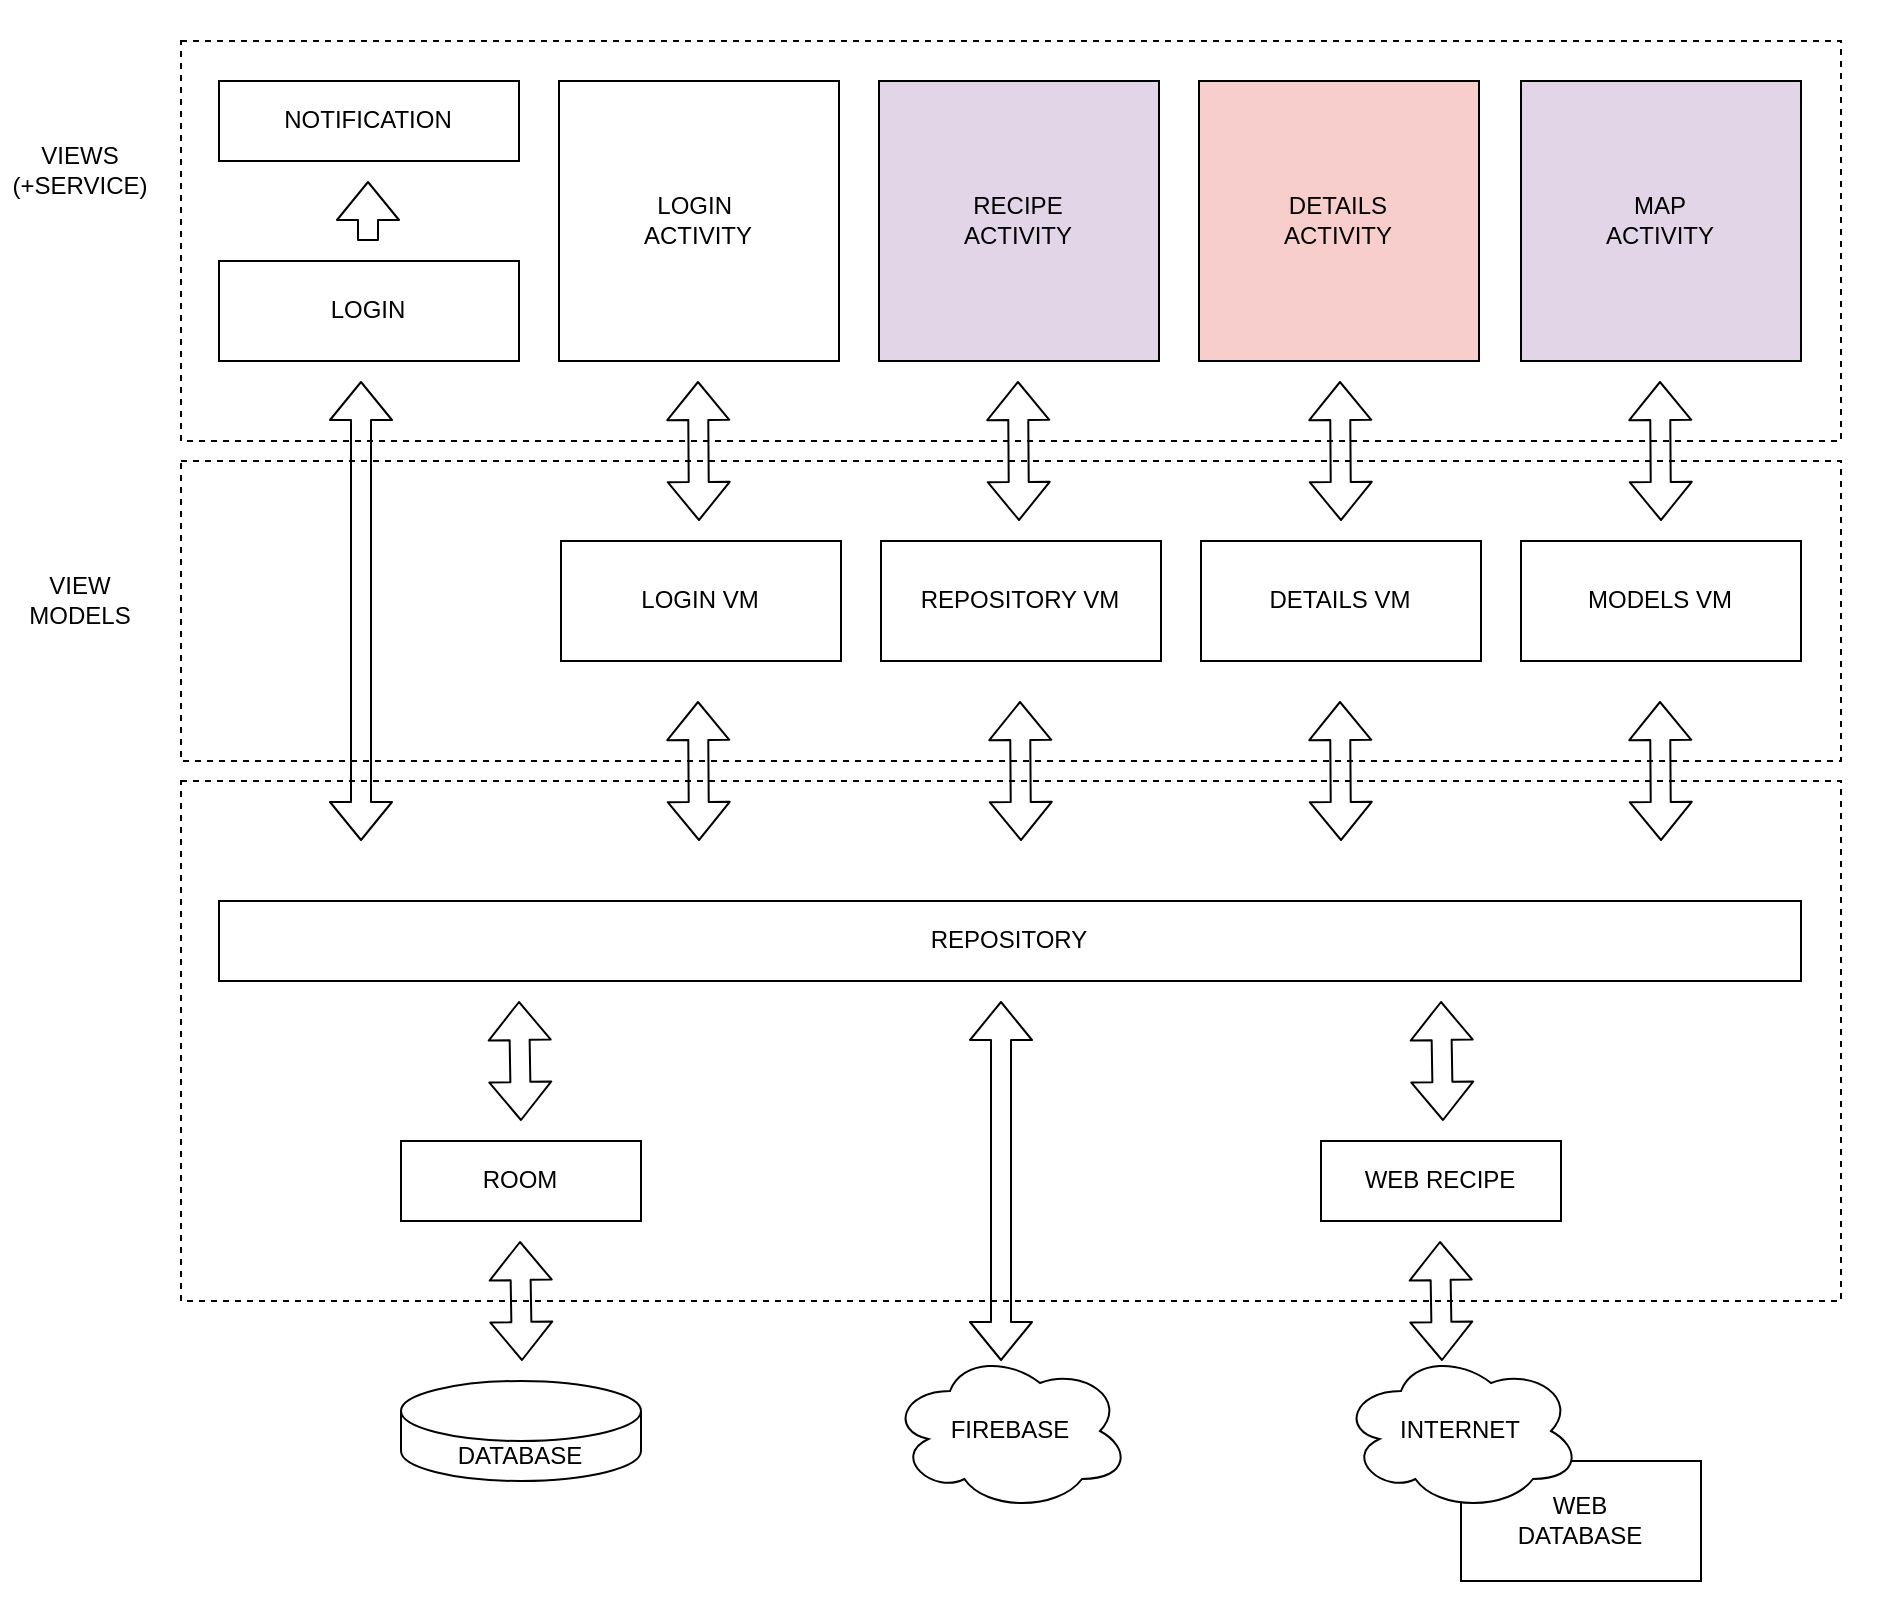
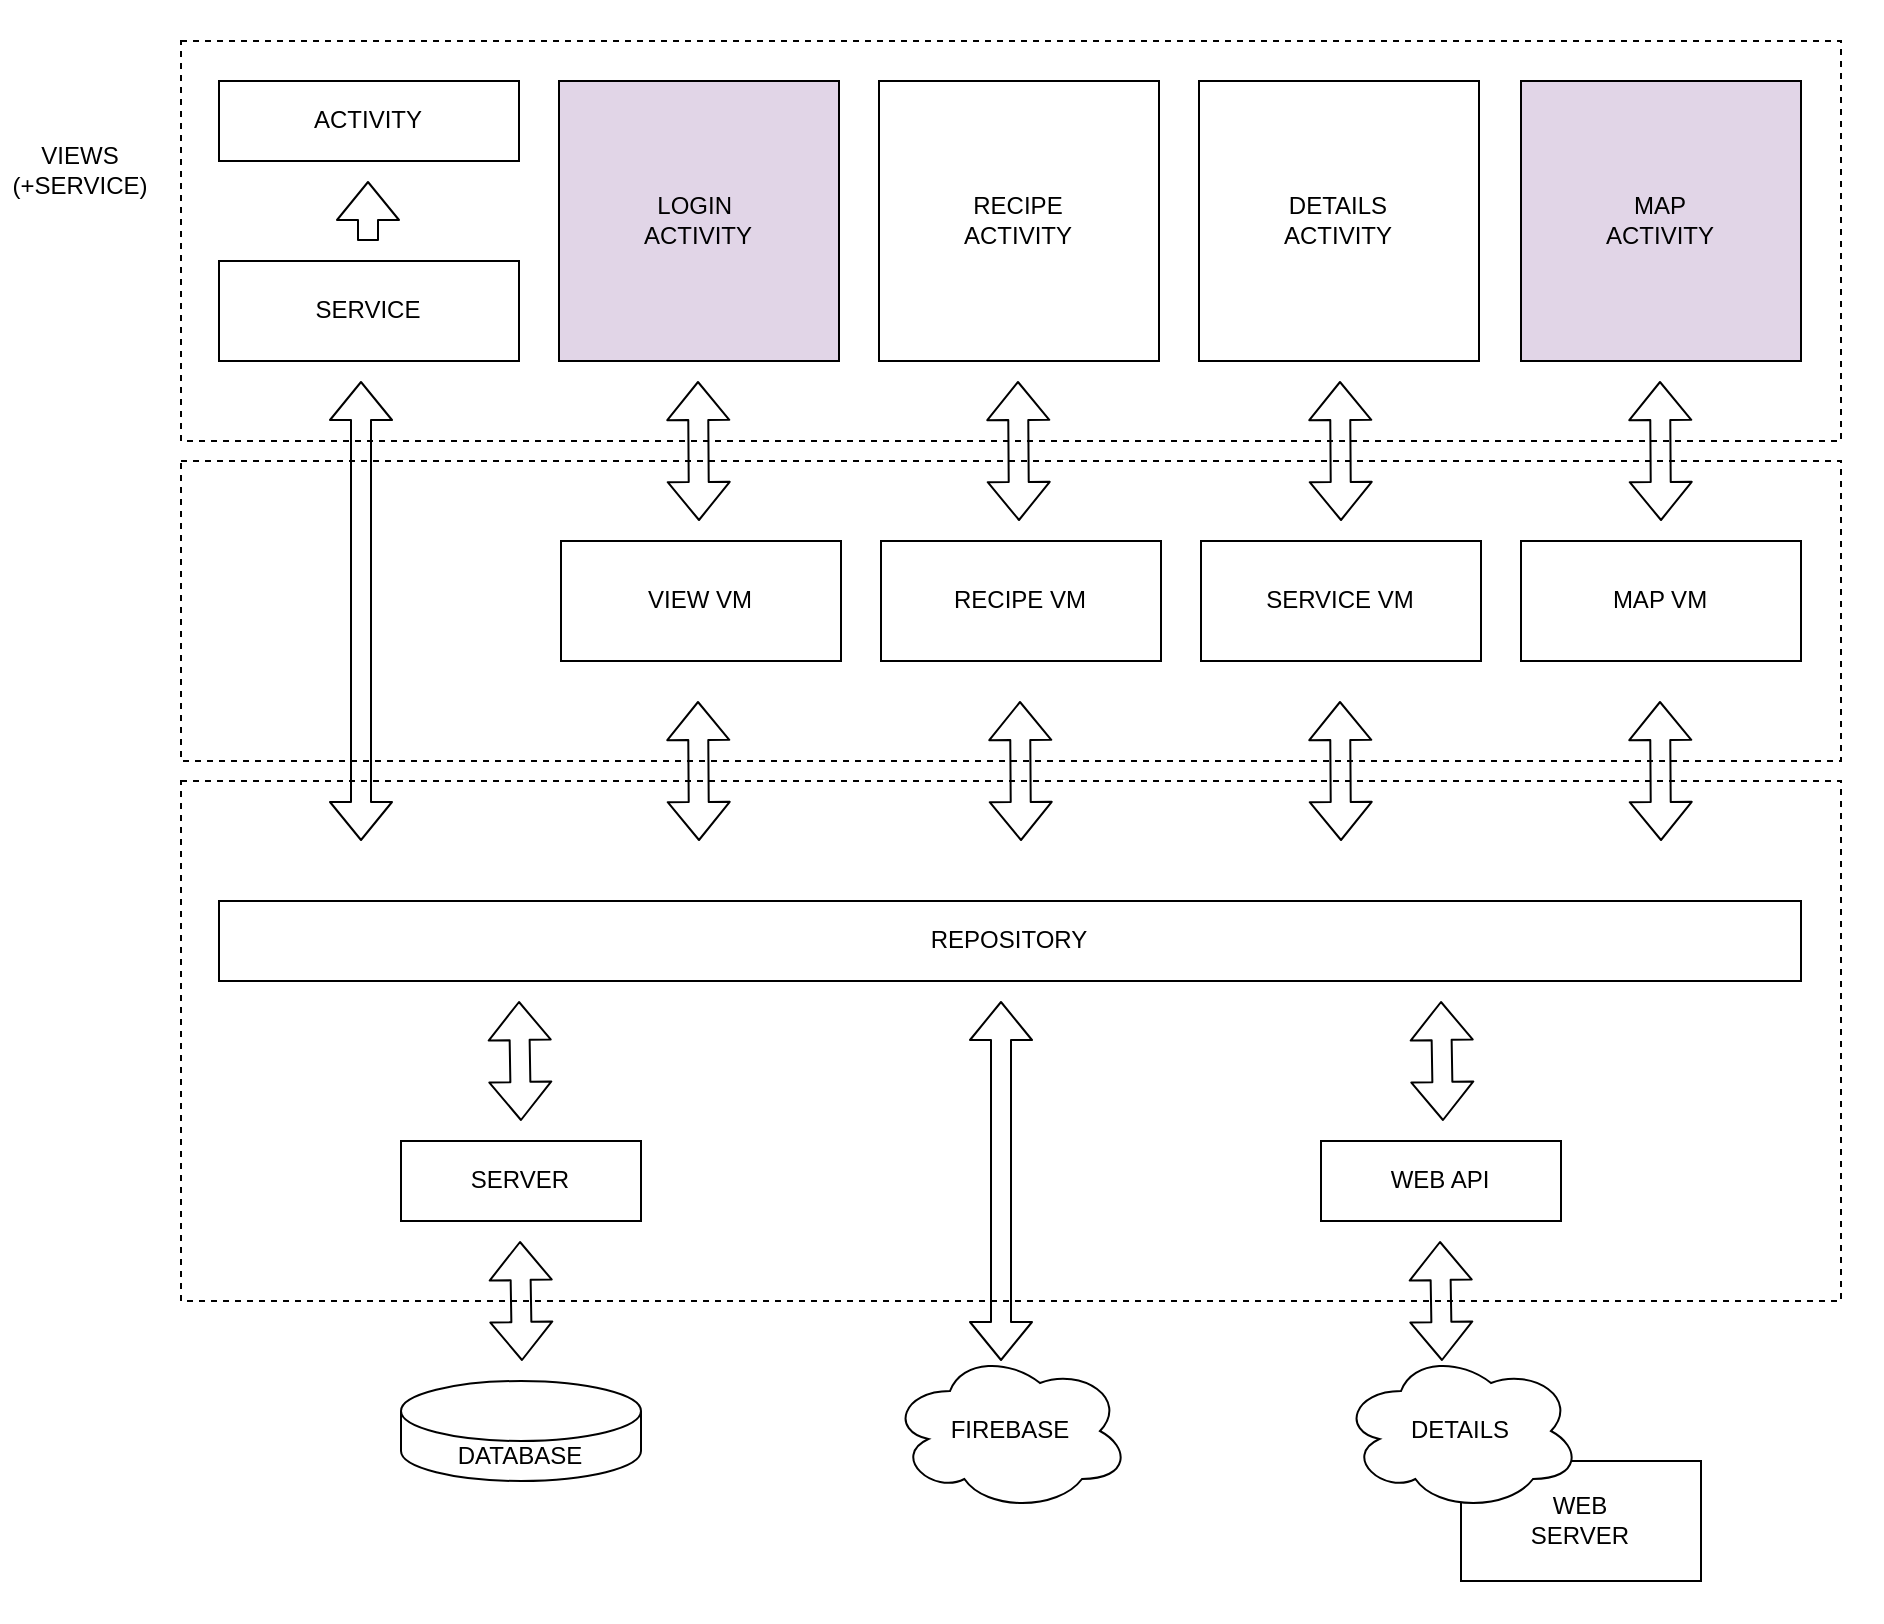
- <mxCell id="3" value="NOTIFICATION" style="rounded=0;whiteSpace=wrap;html=1;" vertex="1" parent="1"><mxGeometry x="109" y="40" width="150" height="40" as="geometry" /></mxCell>
+ <mxCell id="3" value="ACTIVITY" style="rounded=0;whiteSpace=wrap;html=1;" vertex="1" parent="1"><mxGeometry x="109" y="40" width="150" height="40" as="geometry" /></mxCell>
- <mxCell id="6" value="LOGIN&amp;nbsp;&lt;br&gt;ACTIVITY" style="whiteSpace=wrap;html=1;aspect=fixed;" vertex="1" parent="1"><mxGeometry x="279" y="40" width="140" height="140" as="geometry" /></mxCell>
+ <mxCell id="6" value="LOGIN&amp;nbsp;&lt;br&gt;ACTIVITY" style="whiteSpace=wrap;html=1;aspect=fixed;fillColor=#e1d5e7;" vertex="1" parent="1"><mxGeometry x="279" y="40" width="140" height="140" as="geometry" /></mxCell>
- <mxCell id="7" value="RECIPE&lt;br&gt;ACTIVITY" style="whiteSpace=wrap;html=1;aspect=fixed;fillColor=#e1d5e7;" vertex="1" parent="1"><mxGeometry x="439" y="40" width="140" height="140" as="geometry" /></mxCell>
+ <mxCell id="7" value="RECIPE&lt;br&gt;ACTIVITY" style="whiteSpace=wrap;html=1;aspect=fixed;" vertex="1" parent="1"><mxGeometry x="439" y="40" width="140" height="140" as="geometry" /></mxCell>
- <mxCell id="8" value="DETAILS&lt;br&gt;ACTIVITY" style="whiteSpace=wrap;html=1;aspect=fixed;fillColor=#f8cecc;" vertex="1" parent="1"><mxGeometry x="599" y="40" width="140" height="140" as="geometry" /></mxCell>
+ <mxCell id="8" value="DETAILS&lt;br&gt;ACTIVITY" style="whiteSpace=wrap;html=1;aspect=fixed;" vertex="1" parent="1"><mxGeometry x="599" y="40" width="140" height="140" as="geometry" /></mxCell>
- <mxCell id="4" value="LOGIN" style="rounded=0;whiteSpace=wrap;html=1;" vertex="1" parent="1"><mxGeometry x="109" y="130" width="150" height="50" as="geometry" /></mxCell>
+ <mxCell id="4" value="SERVICE" style="rounded=0;whiteSpace=wrap;html=1;" vertex="1" parent="1"><mxGeometry x="109" y="130" width="150" height="50" as="geometry" /></mxCell>
- <mxCell id="12" value="VIEW&lt;br&gt;MODELS" style="text;html=1;strokeColor=none;fillColor=none;align=center;verticalAlign=middle;whiteSpace=wrap;rounded=0;dashed=1;" vertex="1" parent="1"><mxGeometry x="20" y="290" width="40" height="20" as="geometry" /></mxCell>
- <mxCell id="15" value="LOGIN VM" style="rounded=0;whiteSpace=wrap;html=1;fillColor=none;" vertex="1" parent="1"><mxGeometry x="280" y="270" width="140" height="60" as="geometry" /></mxCell>
+ <mxCell id="15" value="VIEW VM" style="rounded=0;whiteSpace=wrap;html=1;fillColor=none;" vertex="1" parent="1"><mxGeometry x="280" y="270" width="140" height="60" as="geometry" /></mxCell>
- <mxCell id="18" value="REPOSITORY VM" style="rounded=0;whiteSpace=wrap;html=1;fillColor=none;" vertex="1" parent="1"><mxGeometry x="440" y="270" width="140" height="60" as="geometry" /></mxCell>
+ <mxCell id="18" value="RECIPE VM" style="rounded=0;whiteSpace=wrap;html=1;fillColor=none;" vertex="1" parent="1"><mxGeometry x="440" y="270" width="140" height="60" as="geometry" /></mxCell>
- <mxCell id="16" value="DETAILS VM" style="rounded=0;whiteSpace=wrap;html=1;fillColor=none;" vertex="1" parent="1"><mxGeometry x="600" y="270" width="140" height="60" as="geometry" /></mxCell>
+ <mxCell id="16" value="SERVICE VM" style="rounded=0;whiteSpace=wrap;html=1;fillColor=none;" vertex="1" parent="1"><mxGeometry x="600" y="270" width="140" height="60" as="geometry" /></mxCell>
- <mxCell id="17" value="MODELS VM" style="rounded=0;whiteSpace=wrap;html=1;fillColor=none;" vertex="1" parent="1"><mxGeometry x="760" y="270" width="140" height="60" as="geometry" /></mxCell>
+ <mxCell id="17" value="MAP VM" style="rounded=0;whiteSpace=wrap;html=1;fillColor=none;" vertex="1" parent="1"><mxGeometry x="760" y="270" width="140" height="60" as="geometry" /></mxCell>
- <mxCell id="31" value="ROOM" style="rounded=0;whiteSpace=wrap;html=1;fillColor=none;" vertex="1" parent="1"><mxGeometry x="200" y="570" width="120" height="40" as="geometry" /></mxCell>
+ <mxCell id="31" value="SERVER" style="rounded=0;whiteSpace=wrap;html=1;fillColor=none;" vertex="1" parent="1"><mxGeometry x="200" y="570" width="120" height="40" as="geometry" /></mxCell>
- <mxCell id="32" value="WEB RECIPE" style="rounded=0;whiteSpace=wrap;html=1;fillColor=none;" vertex="1" parent="1"><mxGeometry x="660" y="570" width="120" height="40" as="geometry" /></mxCell>
+ <mxCell id="32" value="WEB API" style="rounded=0;whiteSpace=wrap;html=1;fillColor=none;" vertex="1" parent="1"><mxGeometry x="660" y="570" width="120" height="40" as="geometry" /></mxCell>
- <mxCell id="34" value="INTERNET" style="ellipse;shape=cloud;whiteSpace=wrap;html=1;" vertex="1" parent="1"><mxGeometry x="670" y="675" width="120" height="80" as="geometry" /></mxCell>
+ <mxCell id="34" value="DETAILS" style="ellipse;shape=cloud;whiteSpace=wrap;html=1;" vertex="1" parent="1"><mxGeometry x="670" y="675" width="120" height="80" as="geometry" /></mxCell>
- <mxCell id="2" value="WEB&lt;br&gt;DATABASE" style="rounded=0;whiteSpace=wrap;html=1;fillColor=none;" vertex="1" parent="1"><mxGeometry x="730" y="730" width="120" height="60" as="geometry" /></mxCell>
+ <mxCell id="2" value="WEB&lt;br&gt;SERVER" style="rounded=0;whiteSpace=wrap;html=1;fillColor=none;" vertex="1" parent="1"><mxGeometry x="730" y="730" width="120" height="60" as="geometry" /></mxCell>
